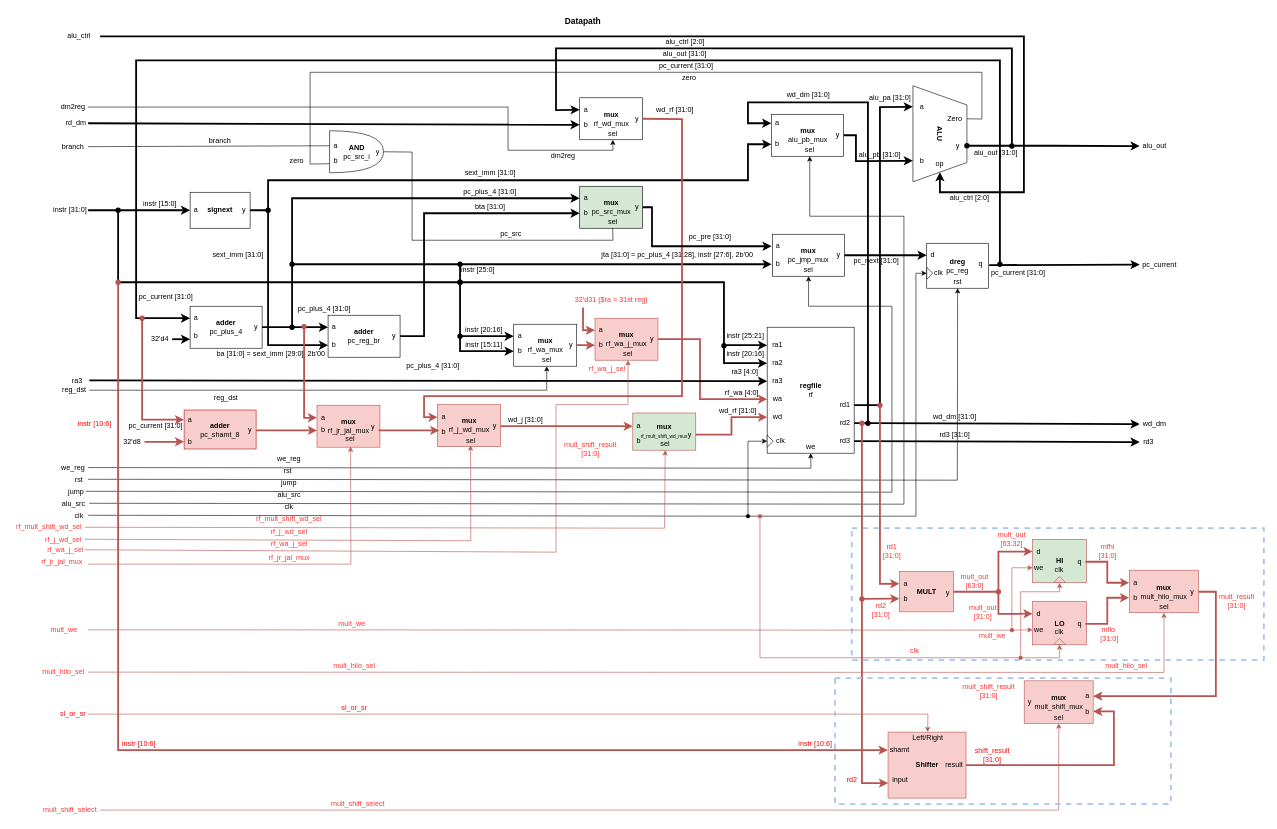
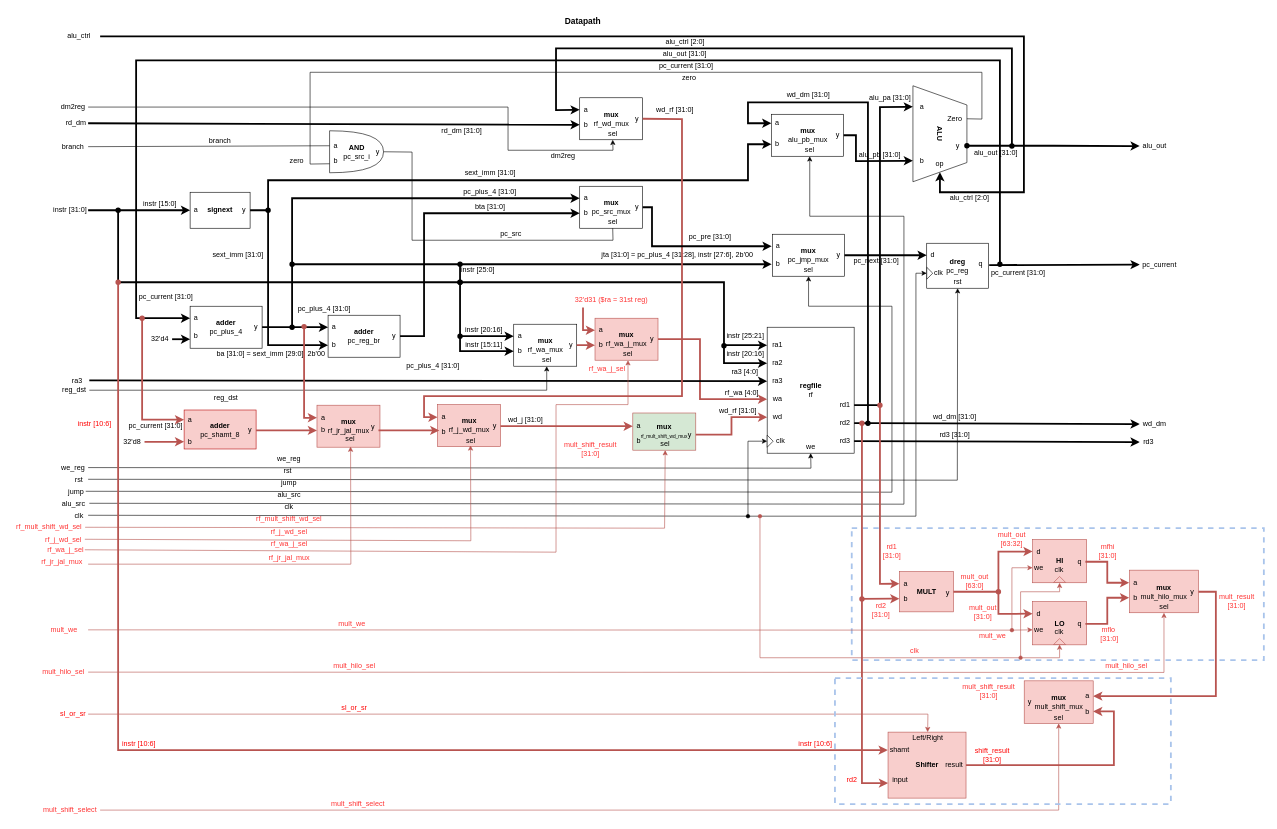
+ <mxCell id="124" value="rd_dm [31:0]" style="text;html=1;strokeColor=none;fillColor=none;align=center;verticalAlign=middle;whiteSpace=wrap;rounded=0;" parent="1" vertex="1"><mxGeometry x="733.5" y="207.5" width="70" height="20" as="geometry" /></mxCell>
- <mxCell id="56" value="&lt;b&gt;mux&lt;/b&gt;&lt;br&gt;pc_src_mux" style="rounded=0;whiteSpace=wrap;html=1;fillColor=#d5e8d4;" parent="1" vertex="1"><mxGeometry x="965.5" y="310" width="105" height="70" as="geometry" /></mxCell>
+ <mxCell id="56" value="&lt;b&gt;mux&lt;/b&gt;&lt;br&gt;pc_src_mux" style="rounded=0;whiteSpace=wrap;html=1;" parent="1" vertex="1"><mxGeometry x="965.5" y="310" width="105" height="70" as="geometry" /></mxCell>
- <mxCell id="176" value="&lt;b&gt;HI&lt;/b&gt;" style="rounded=0;whiteSpace=wrap;html=1;fillColor=#d5e8d4;strokeColor=#b85450;" parent="1" vertex="1"><mxGeometry x="1720.5" y="899" width="90" height="72" as="geometry" /></mxCell>
+ <mxCell id="176" value="&lt;b&gt;HI&lt;/b&gt;" style="rounded=0;whiteSpace=wrap;html=1;fillColor=#f8cecc;strokeColor=#b85450;" parent="1" vertex="1"><mxGeometry x="1720.5" y="899" width="90" height="72" as="geometry" /></mxCell>
